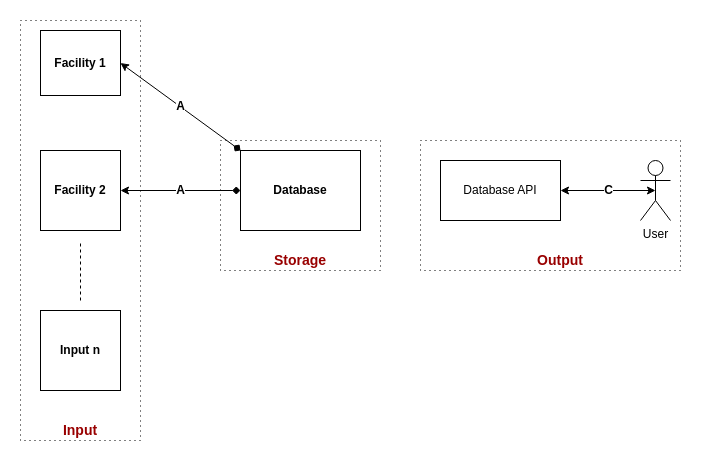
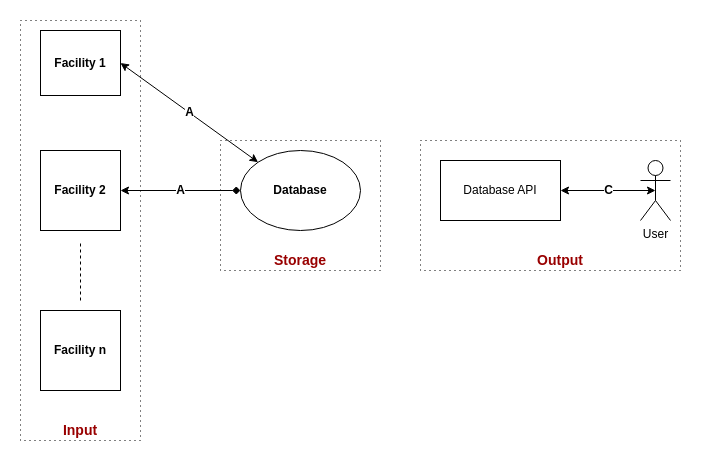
- <mxCell id="7" value="&lt;b&gt;&lt;font style=&quot;font-size: 12px;&quot;&gt;A&lt;/font&gt;&lt;/b&gt;" style="endArrow=diamond;startArrow=classic;html=1;rounded=0;exitX=1;exitY=0.5;exitDx=0;exitDy=0;entryX=0;entryY=0;entryDx=0;entryDy=0;" parent="1" source="2" target="6" edge="1"><mxGeometry width="50" height="50" relative="1" as="geometry"><mxPoint x="280" y="290" as="sourcePoint" /><mxPoint x="330" y="240" as="targetPoint" /></mxGeometry></mxCell>
+ <mxCell id="7" value="&lt;b&gt;&lt;font style=&quot;font-size: 12px;&quot;&gt;A&lt;/font&gt;&lt;/b&gt;" style="endArrow=classic;startArrow=classic;html=1;rounded=0;exitX=1;exitY=0.5;exitDx=0;exitDy=0;entryX=0;entryY=0;entryDx=0;entryDy=0;" parent="1" source="2" target="6" edge="1"><mxGeometry width="50" height="50" relative="1" as="geometry"><mxPoint x="280" y="290" as="sourcePoint" /><mxPoint x="330" y="240" as="targetPoint" /></mxGeometry></mxCell>
- <mxCell id="6" value="&lt;b&gt;Database&lt;/b&gt;" style="whiteSpace=wrap;html=1;rounded=0;" parent="1" vertex="1"><mxGeometry x="240" y="150" width="120" height="80" as="geometry" /></mxCell>
+ <mxCell id="6" value="&lt;b&gt;Database&lt;/b&gt;" style="ellipse;whiteSpace=wrap;html=1;" parent="1" vertex="1"><mxGeometry x="240" y="150" width="120" height="80" as="geometry" /></mxCell>
- <mxCell id="4" value="&lt;b&gt;Input n&lt;/b&gt;" style="whiteSpace=wrap;html=1;aspect=fixed;" parent="1" vertex="1"><mxGeometry x="40" y="310" width="80" height="80" as="geometry" /></mxCell>
+ <mxCell id="4" value="&lt;b&gt;Facility n&lt;/b&gt;" style="whiteSpace=wrap;html=1;aspect=fixed;" parent="1" vertex="1"><mxGeometry x="40" y="310" width="80" height="80" as="geometry" /></mxCell>
